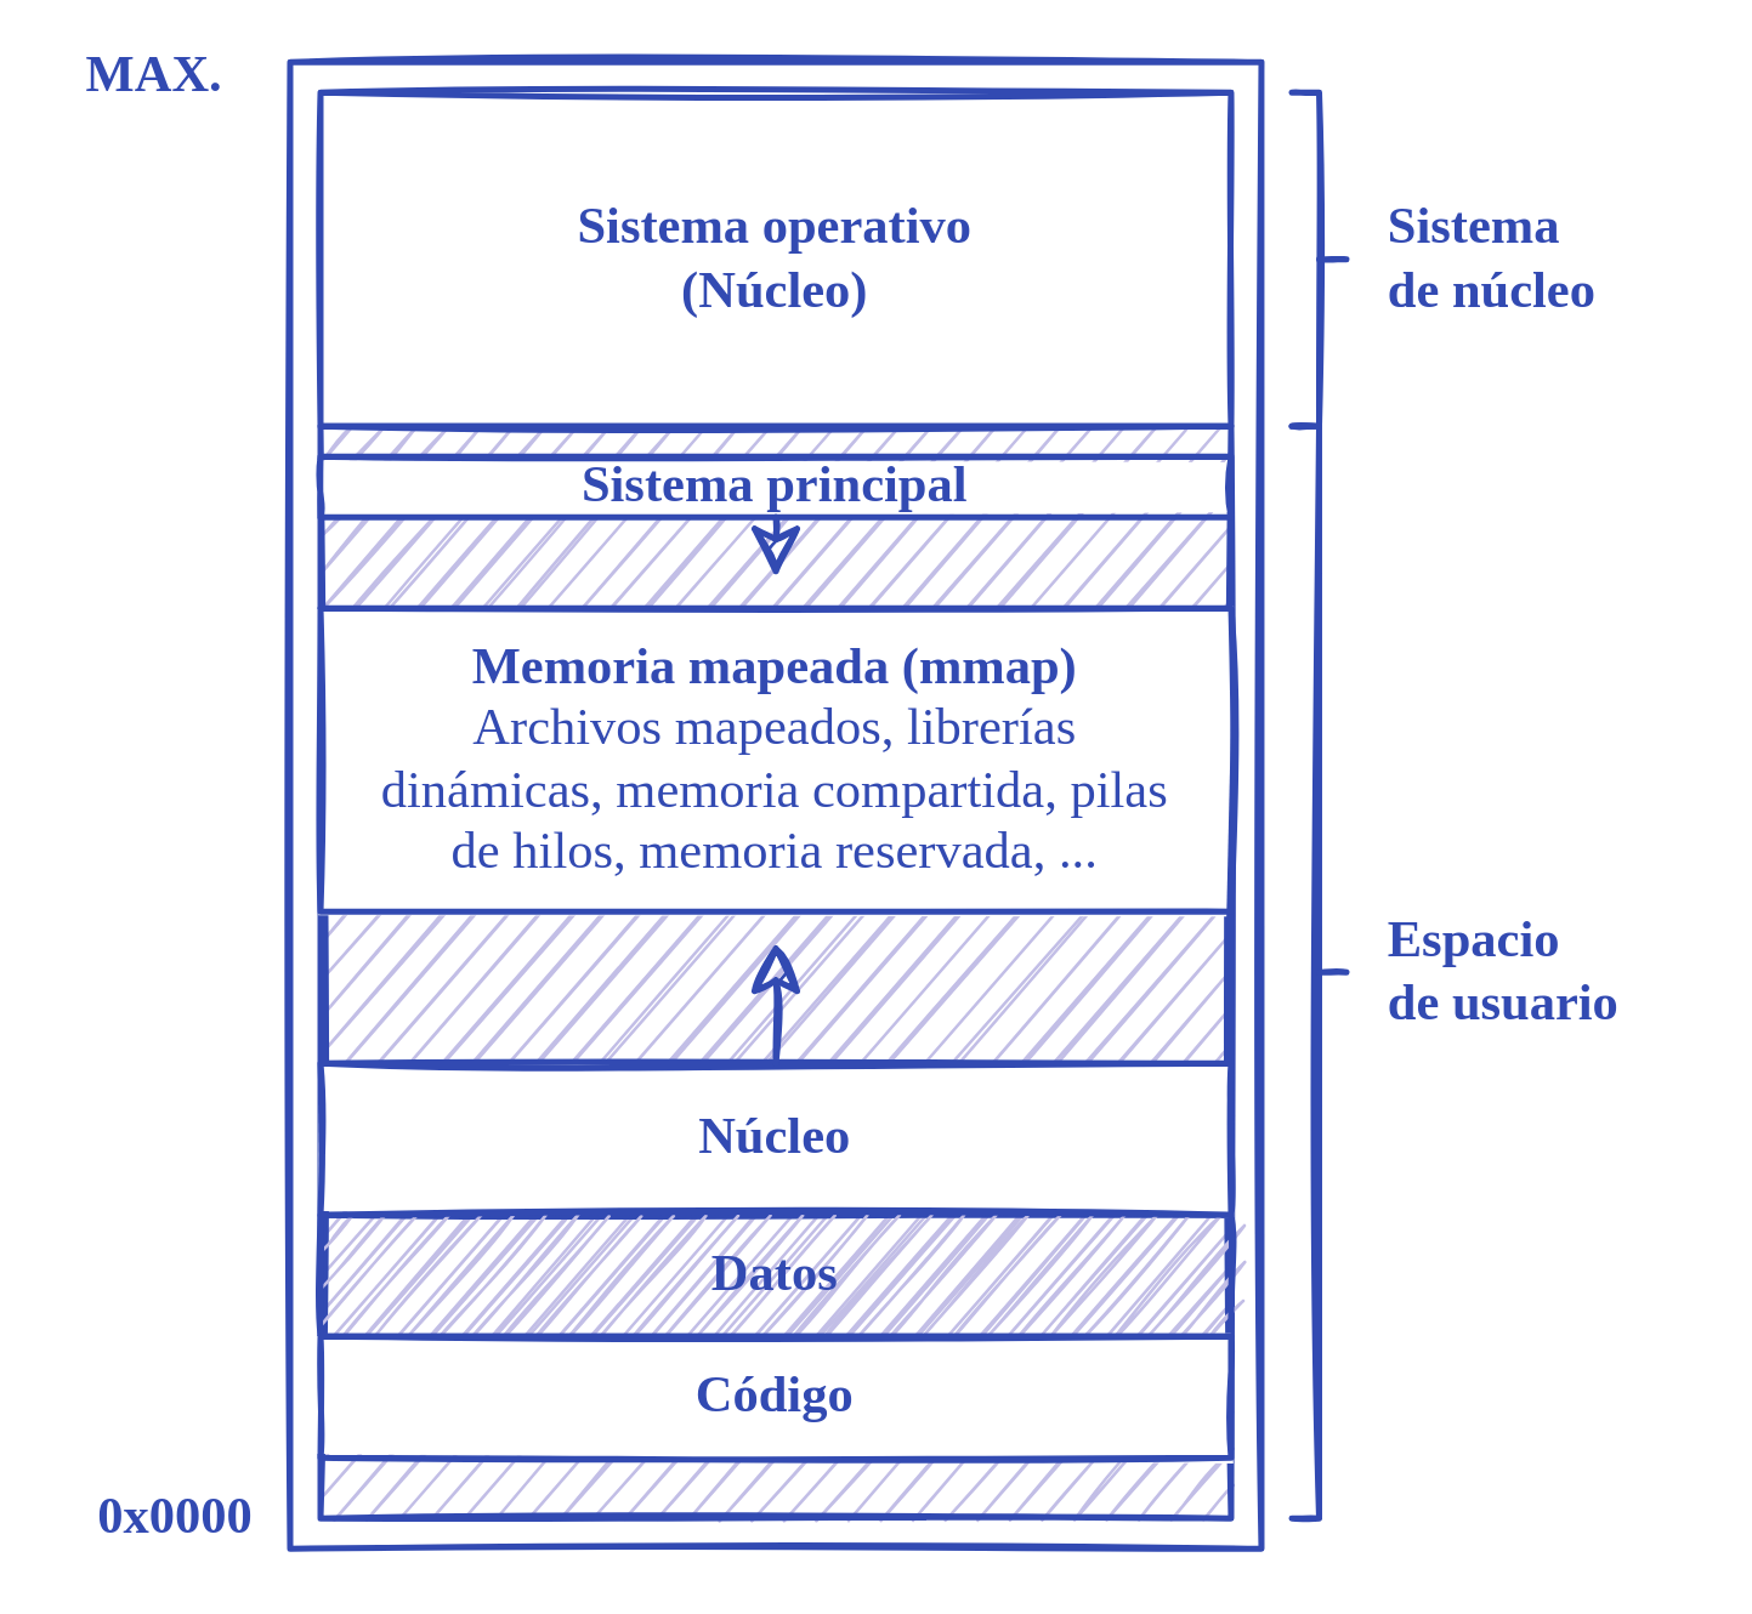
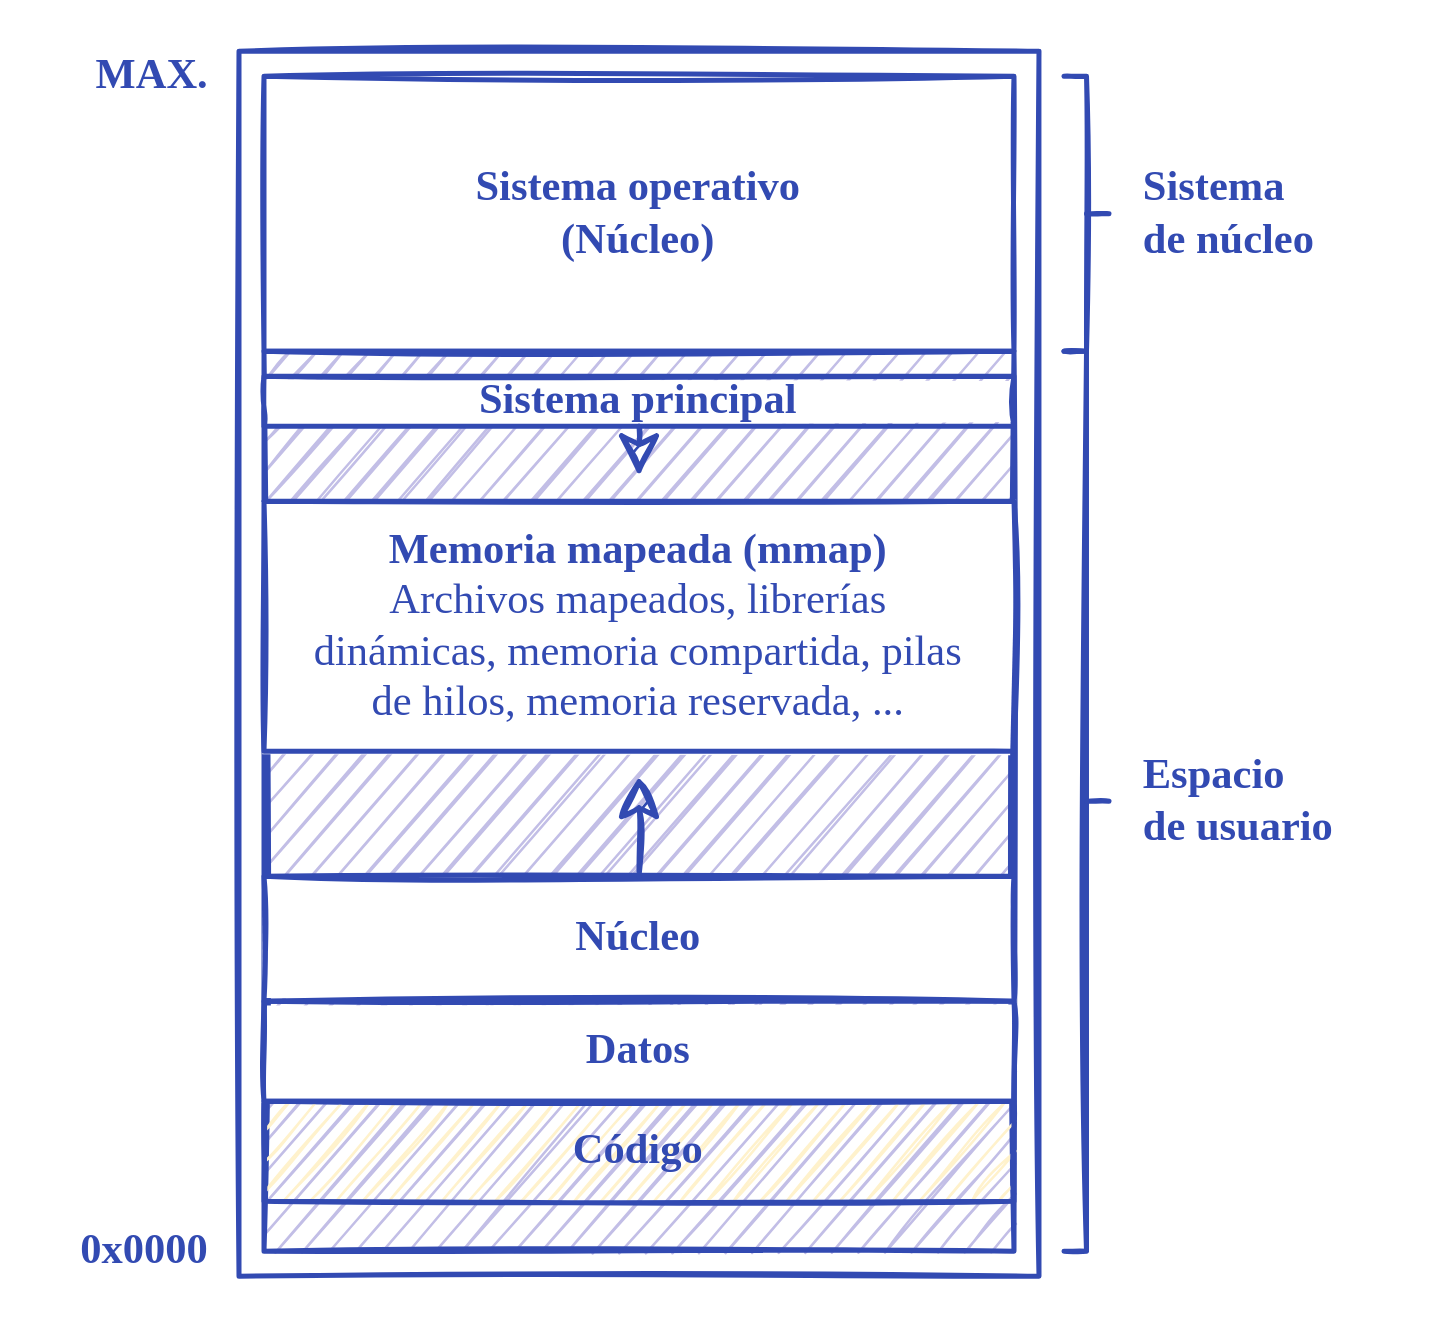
- <mxCell id="11" value="MAX." style="text;html=1;strokeColor=none;fillColor=none;align=right;verticalAlign=middle;whiteSpace=wrap;rounded=0;shadow=0;sketch=1;fontFamily=Ink Free;fontSize=17;fontStyle=1;spacingRight=10;fontColor=#324AB2;" parent="1" vertex="1"><mxGeometry x="10" y="15" width="75" height="20" as="geometry" /></mxCell>
+ <mxCell id="11" value="MAX." style="text;html=1;strokeColor=none;fillColor=none;align=right;verticalAlign=middle;whiteSpace=wrap;rounded=0;shadow=0;sketch=1;fontFamily=Ink Free;fontSize=17;fontStyle=1;spacingRight=10;fontColor=#324AB2;" parent="1" vertex="1"><mxGeometry x="20" y="20" width="75" height="20" as="geometry" /></mxCell>
- <mxCell id="7" value="&lt;b&gt;Datos&lt;/b&gt;" style="rounded=0;whiteSpace=wrap;html=1;shadow=0;sketch=1;strokeWidth=2;fontFamily=Ink Free;fontSize=17;spacing=20;strokeColor=#324AB2;fontColor=#324AB2;fillColor=#c2bee6;" parent="1" vertex="1"><mxGeometry x="105" y="400" width="300" height="40" as="geometry" /></mxCell>
+ <mxCell id="7" value="&lt;b&gt;Datos&lt;/b&gt;" style="rounded=0;whiteSpace=wrap;html=1;shadow=0;sketch=1;strokeWidth=2;fontFamily=Ink Free;fontSize=17;spacing=20;strokeColor=#324AB2;fontColor=#324AB2;" parent="1" vertex="1"><mxGeometry x="105" y="400" width="300" height="40" as="geometry" /></mxCell>
- <mxCell id="8" value="&lt;b&gt;Código&lt;/b&gt;" style="rounded=0;whiteSpace=wrap;html=1;shadow=0;sketch=1;strokeWidth=2;fontFamily=Ink Free;fontSize=17;spacing=20;strokeColor=#324AB2;fontColor=#324AB2;" parent="1" vertex="1"><mxGeometry x="105" y="440" width="300" height="40" as="geometry" /></mxCell>
+ <mxCell id="8" value="&lt;b&gt;Código&lt;/b&gt;" style="rounded=0;whiteSpace=wrap;html=1;shadow=0;sketch=1;strokeWidth=2;fontFamily=Ink Free;fontSize=17;spacing=20;strokeColor=#324AB2;fontColor=#324AB2;fillColor=#fff2cc;" parent="1" vertex="1"><mxGeometry x="105" y="440" width="300" height="40" as="geometry" /></mxCell>
